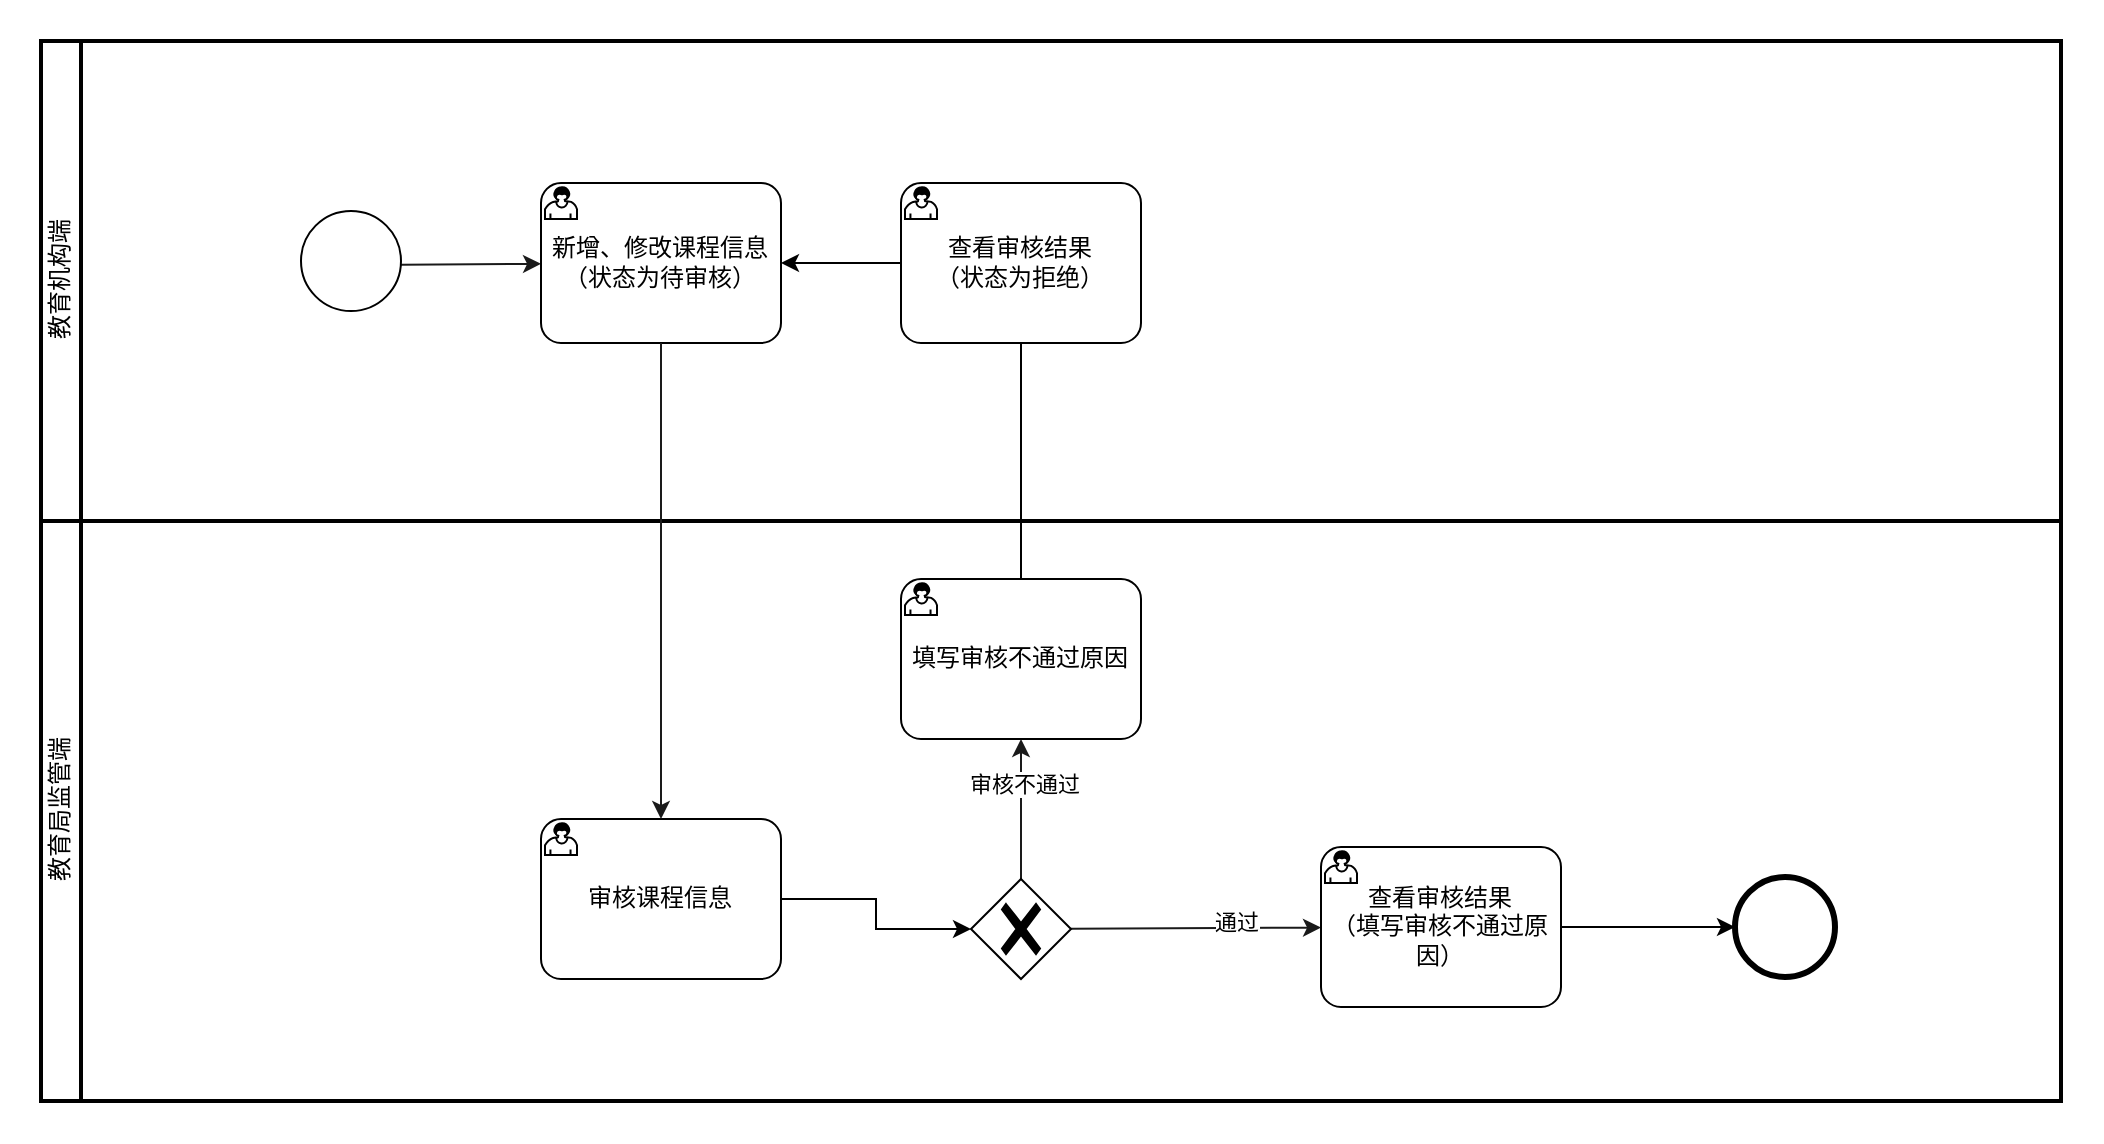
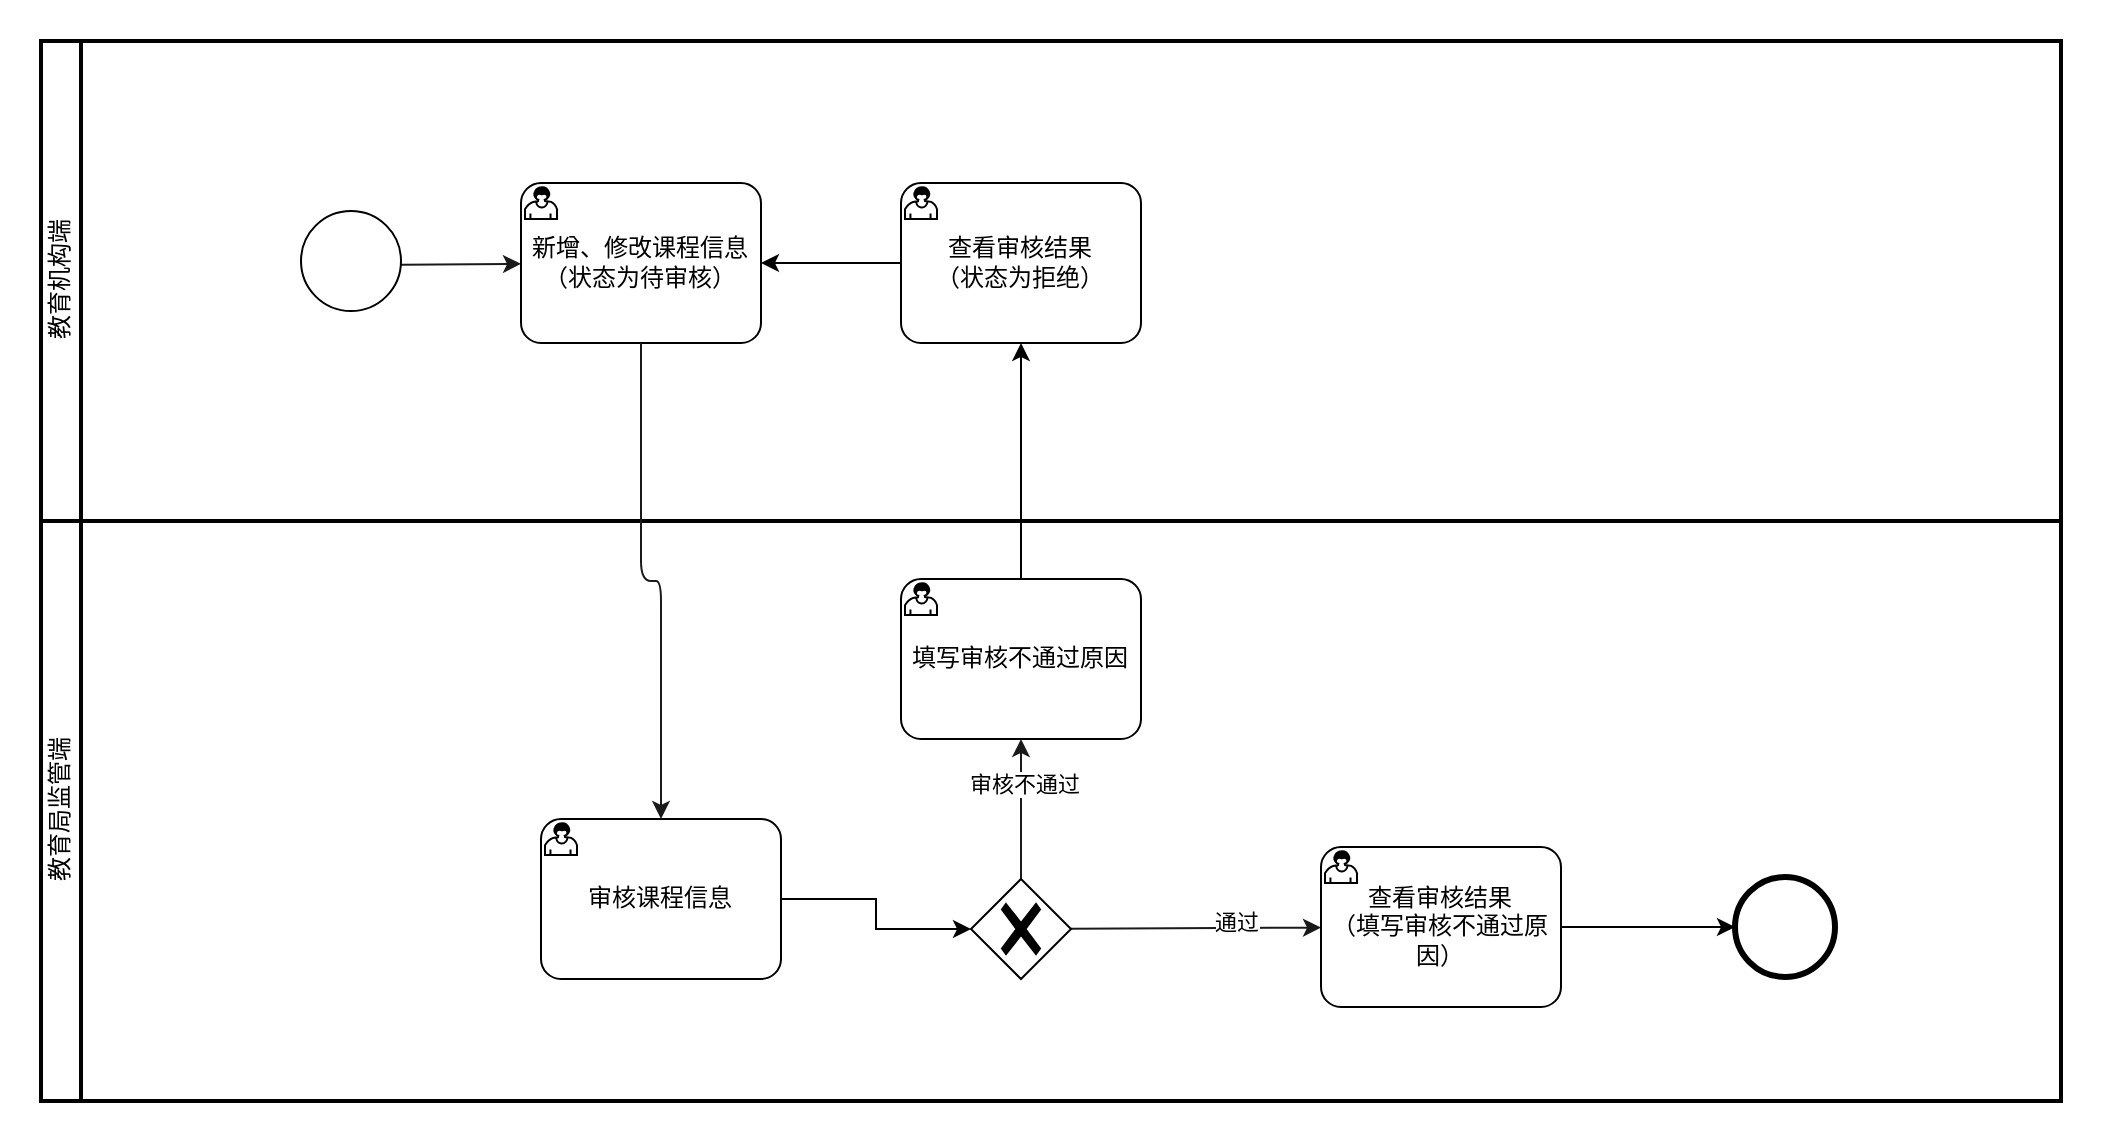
- <mxCell id="5" value="新增、修改课程信息&#10;（状态为待审核）" style="points=[[0.25,0,0],[0.5,0,0],[0.75,0,0],[1,0.25,0],[1,0.5,0],[1,0.75,0],[0.75,1,0],[0.5,1,0],[0.25,1,0],[0,0.75,0],[0,0.5,0],[0,0.25,0]];shape=mxgraph.bpmn.task;whiteSpace=wrap;rectStyle=rounded;size=10;taskMarker=user;" vertex="1" parent="2"><mxGeometry x="250" y="71" width="120" height="80" as="geometry" /></mxCell>
+ <mxCell id="5" value="新增、修改课程信息&#10;（状态为待审核）" style="points=[[0.25,0,0],[0.5,0,0],[0.75,0,0],[1,0.25,0],[1,0.5,0],[1,0.75,0],[0.75,1,0],[0.5,1,0],[0.25,1,0],[0,0.75,0],[0,0.5,0],[0,0.25,0]];shape=mxgraph.bpmn.task;whiteSpace=wrap;rectStyle=rounded;size=10;taskMarker=user;" vertex="1" parent="2"><mxGeometry x="240" y="71" width="120" height="80" as="geometry" /></mxCell>
- <mxCell id="21" style="edgeStyle=orthogonalEdgeStyle;rounded=0;orthogonalLoop=1;jettySize=auto;html=1;entryX=0.5;entryY=1;entryDx=0;entryDy=0;entryPerimeter=0;endArrow=none;" edge="1" parent="1" source="18" target="7"><mxGeometry relative="1" as="geometry" /></mxCell>
+ <mxCell id="21" style="edgeStyle=orthogonalEdgeStyle;rounded=0;orthogonalLoop=1;jettySize=auto;html=1;entryX=0.5;entryY=1;entryDx=0;entryDy=0;entryPerimeter=0;" edge="1" parent="1" source="18" target="7"><mxGeometry relative="1" as="geometry" /></mxCell>
